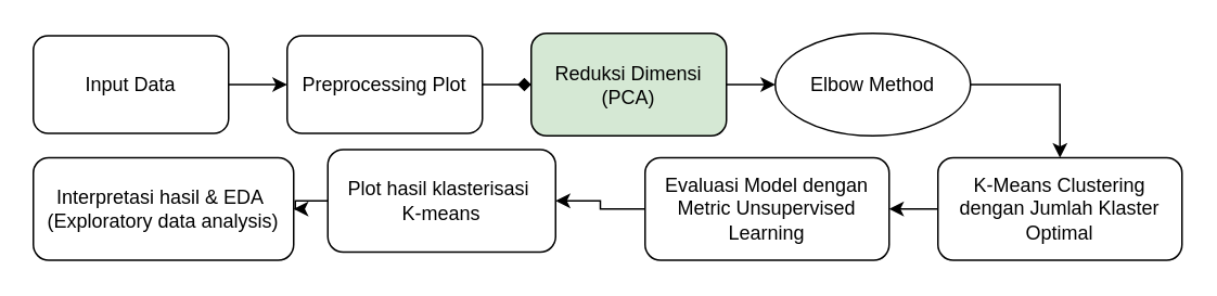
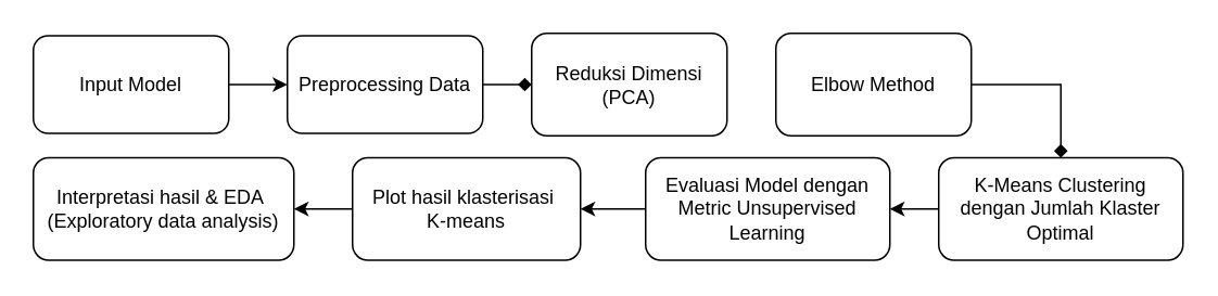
- <mxCell id="7" value="Reduksi Dimensi (PCA)" style="rounded=1;whiteSpace=wrap;html=1;fillColor=#d5e8d4;" parent="1" vertex="1"><mxGeometry x="326" y="20" width="120" height="63" as="geometry" /></mxCell>
+ <mxCell id="7" value="Reduksi Dimensi (PCA)" style="rounded=1;whiteSpace=wrap;html=1;" parent="1" vertex="1"><mxGeometry x="326" y="20" width="120" height="63" as="geometry" /></mxCell>
- <mxCell id="6" value="" style="edgeStyle=orthogonalEdgeStyle;rounded=0;orthogonalLoop=1;jettySize=auto;html=1;" parent="1" source="7" target="9" edge="1"><mxGeometry relative="1" as="geometry" /></mxCell>
- <mxCell id="9" value="Elbow Method" style="ellipse;whiteSpace=wrap;html=1;" parent="1" vertex="1"><mxGeometry x="476" y="20" width="120" height="63" as="geometry" /></mxCell>
+ <mxCell id="9" value="Elbow Method" style="rounded=1;whiteSpace=wrap;html=1;" parent="1" vertex="1"><mxGeometry x="476" y="20" width="120" height="63" as="geometry" /></mxCell>
- <mxCell id="3" value="Input Data" style="rounded=1;whiteSpace=wrap;html=1;" parent="1" vertex="1"><mxGeometry x="20" y="21.5" width="120" height="60" as="geometry" /></mxCell>
+ <mxCell id="3" value="Input Model" style="rounded=1;whiteSpace=wrap;html=1;" parent="1" vertex="1"><mxGeometry x="20" y="21.5" width="120" height="60" as="geometry" /></mxCell>
- <mxCell id="5" value="Preprocessing Plot" style="rounded=1;whiteSpace=wrap;html=1;" parent="1" vertex="1"><mxGeometry x="176" y="21.5" width="120" height="60" as="geometry" /></mxCell>
+ <mxCell id="5" value="Preprocessing Data" style="rounded=1;whiteSpace=wrap;html=1;" parent="1" vertex="1"><mxGeometry x="176" y="21.5" width="120" height="60" as="geometry" /></mxCell>
- <mxCell id="8" value="" style="edgeStyle=orthogonalEdgeStyle;rounded=0;orthogonalLoop=1;jettySize=auto;html=1;exitX=1;exitY=0.5;exitDx=0;exitDy=0;" parent="1" source="9" target="11" edge="1"><mxGeometry relative="1" as="geometry" /></mxCell>
+ <mxCell id="8" value="" style="edgeStyle=orthogonalEdgeStyle;rounded=0;orthogonalLoop=1;jettySize=auto;html=1;exitX=1;exitY=0.5;exitDx=0;exitDy=0;endArrow=diamond;" parent="1" source="9" target="11" edge="1"><mxGeometry relative="1" as="geometry" /></mxCell>
- <mxCell id="15" value="Plot hasil klasterisasi&amp;nbsp;&lt;div&gt;K-means&lt;/div&gt;" style="rounded=1;whiteSpace=wrap;html=1;" parent="1" vertex="1"><mxGeometry x="201" y="91.5" width="140" height="63" as="geometry" /></mxCell>
+ <mxCell id="15" value="Plot hasil klasterisasi&amp;nbsp;&lt;div&gt;K-means&lt;/div&gt;" style="rounded=1;whiteSpace=wrap;html=1;" parent="1" vertex="1"><mxGeometry x="216" y="96.5" width="140" height="63" as="geometry" /></mxCell>
